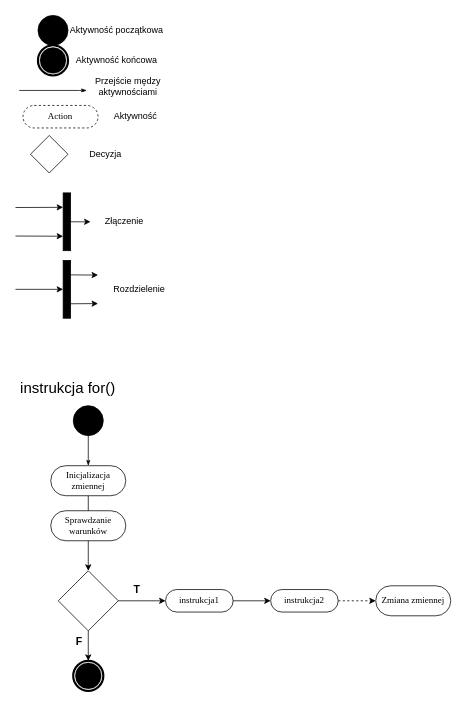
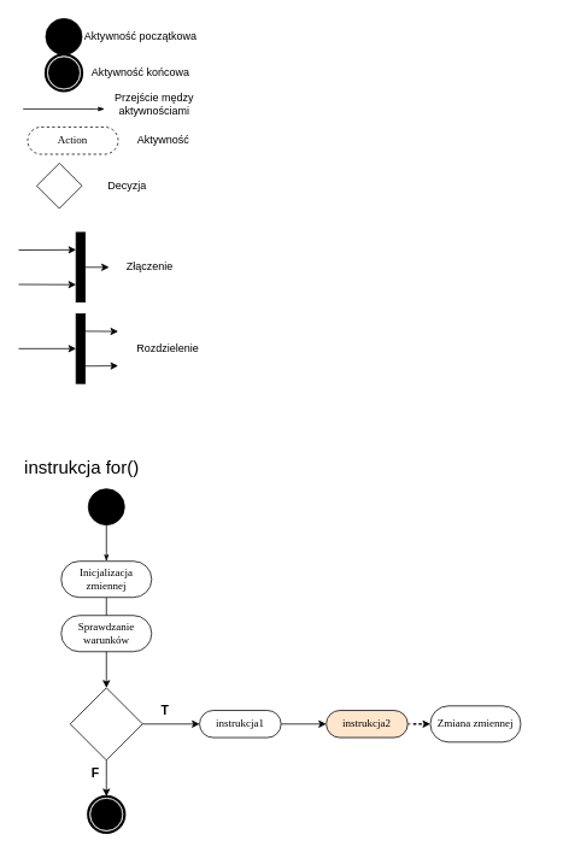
- <mxCell id="34" value="instrukcja2" style="rounded=1;whiteSpace=wrap;html=1;shadow=0;comic=0;labelBackgroundColor=none;strokeWidth=1;fontFamily=Verdana;fontSize=12;align=center;arcSize=50;" vertex="1" parent="1"><mxGeometry x="360" y="785" width="90" height="30" as="geometry" /></mxCell>
+ <mxCell id="34" value="instrukcja2" style="rounded=1;whiteSpace=wrap;html=1;shadow=0;comic=0;labelBackgroundColor=none;strokeWidth=1;fontFamily=Verdana;fontSize=12;align=center;arcSize=50;fillColor=#ffe6cc;" vertex="1" parent="1"><mxGeometry x="360" y="785" width="90" height="30" as="geometry" /></mxCell>
- <mxCell id="39" value="&lt;span style=&quot;white-space: pre-wrap;&quot; data-src-align=&quot;0:9&quot; class=&quot;EzKURWReUAB5oZgtQNkl&quot;&gt;Zmiana&lt;/span&gt;&lt;span style=&quot;white-space: pre-wrap;&quot;&gt; &lt;/span&gt;&lt;span style=&quot;white-space: pre-wrap;&quot; data-src-align=&quot;10:10&quot; class=&quot;EzKURWReUAB5oZgtQNkl&quot;&gt;zmiennej&lt;/span&gt;" style="rounded=1;whiteSpace=wrap;html=1;shadow=0;comic=0;labelBackgroundColor=none;strokeWidth=1;fontFamily=Verdana;fontSize=12;align=center;arcSize=50;" vertex="1" parent="1"><mxGeometry x="500" y="780" width="100" height="40" as="geometry" /></mxCell>
+ <mxCell id="39" value="&lt;span style=&quot;white-space: pre-wrap;&quot; data-src-align=&quot;0:9&quot; class=&quot;EzKURWReUAB5oZgtQNkl&quot;&gt;Zmiana&lt;/span&gt;&lt;span style=&quot;white-space: pre-wrap;&quot;&gt; &lt;/span&gt;&lt;span style=&quot;white-space: pre-wrap;&quot; data-src-align=&quot;10:10&quot; class=&quot;EzKURWReUAB5oZgtQNkl&quot;&gt;zmiennej&lt;/span&gt;" style="rounded=1;whiteSpace=wrap;html=1;shadow=0;comic=0;labelBackgroundColor=none;strokeWidth=1;fontFamily=Verdana;fontSize=12;align=center;arcSize=50;" vertex="1" parent="1"><mxGeometry x="475" y="780" width="100" height="40" as="geometry" /></mxCell>
